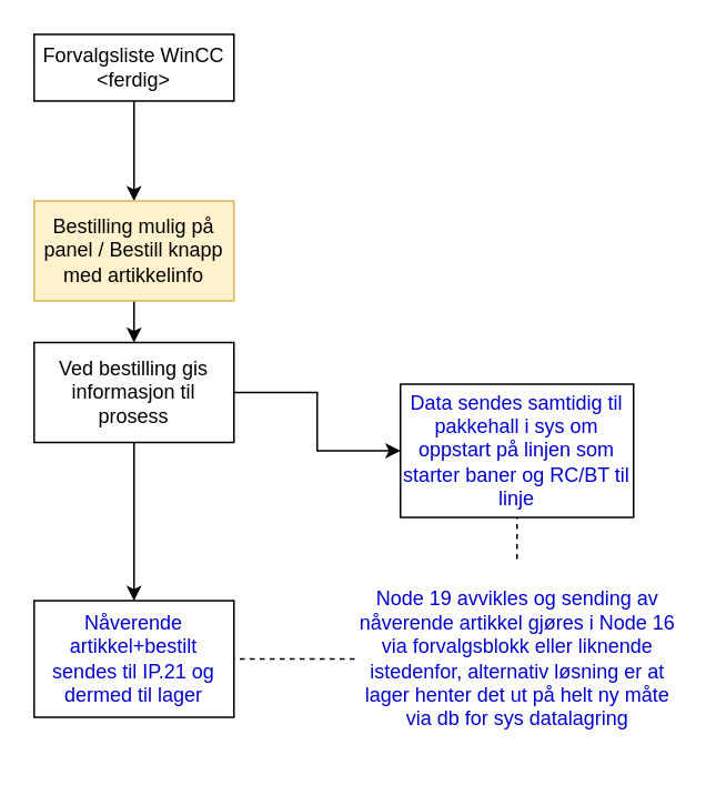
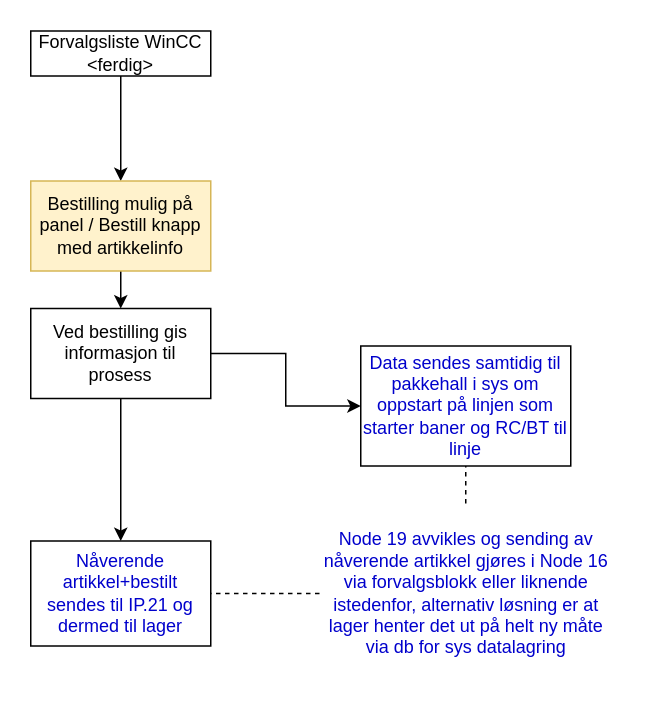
- <mxCell id="3" value="Forvalgsliste WinCC&lt;br&gt;&amp;lt;ferdig&amp;gt;" style="rounded=0;whiteSpace=wrap;html=1;" vertex="1" parent="1"><mxGeometry x="20" y="20" width="120" height="40" as="geometry" /></mxCell>
+ <mxCell id="3" value="Forvalgsliste WinCC&lt;br&gt;&amp;lt;ferdig&amp;gt;" style="rounded=0;whiteSpace=wrap;html=1;" vertex="1" parent="1"><mxGeometry x="20" y="20" width="120" height="30" as="geometry" /></mxCell>
